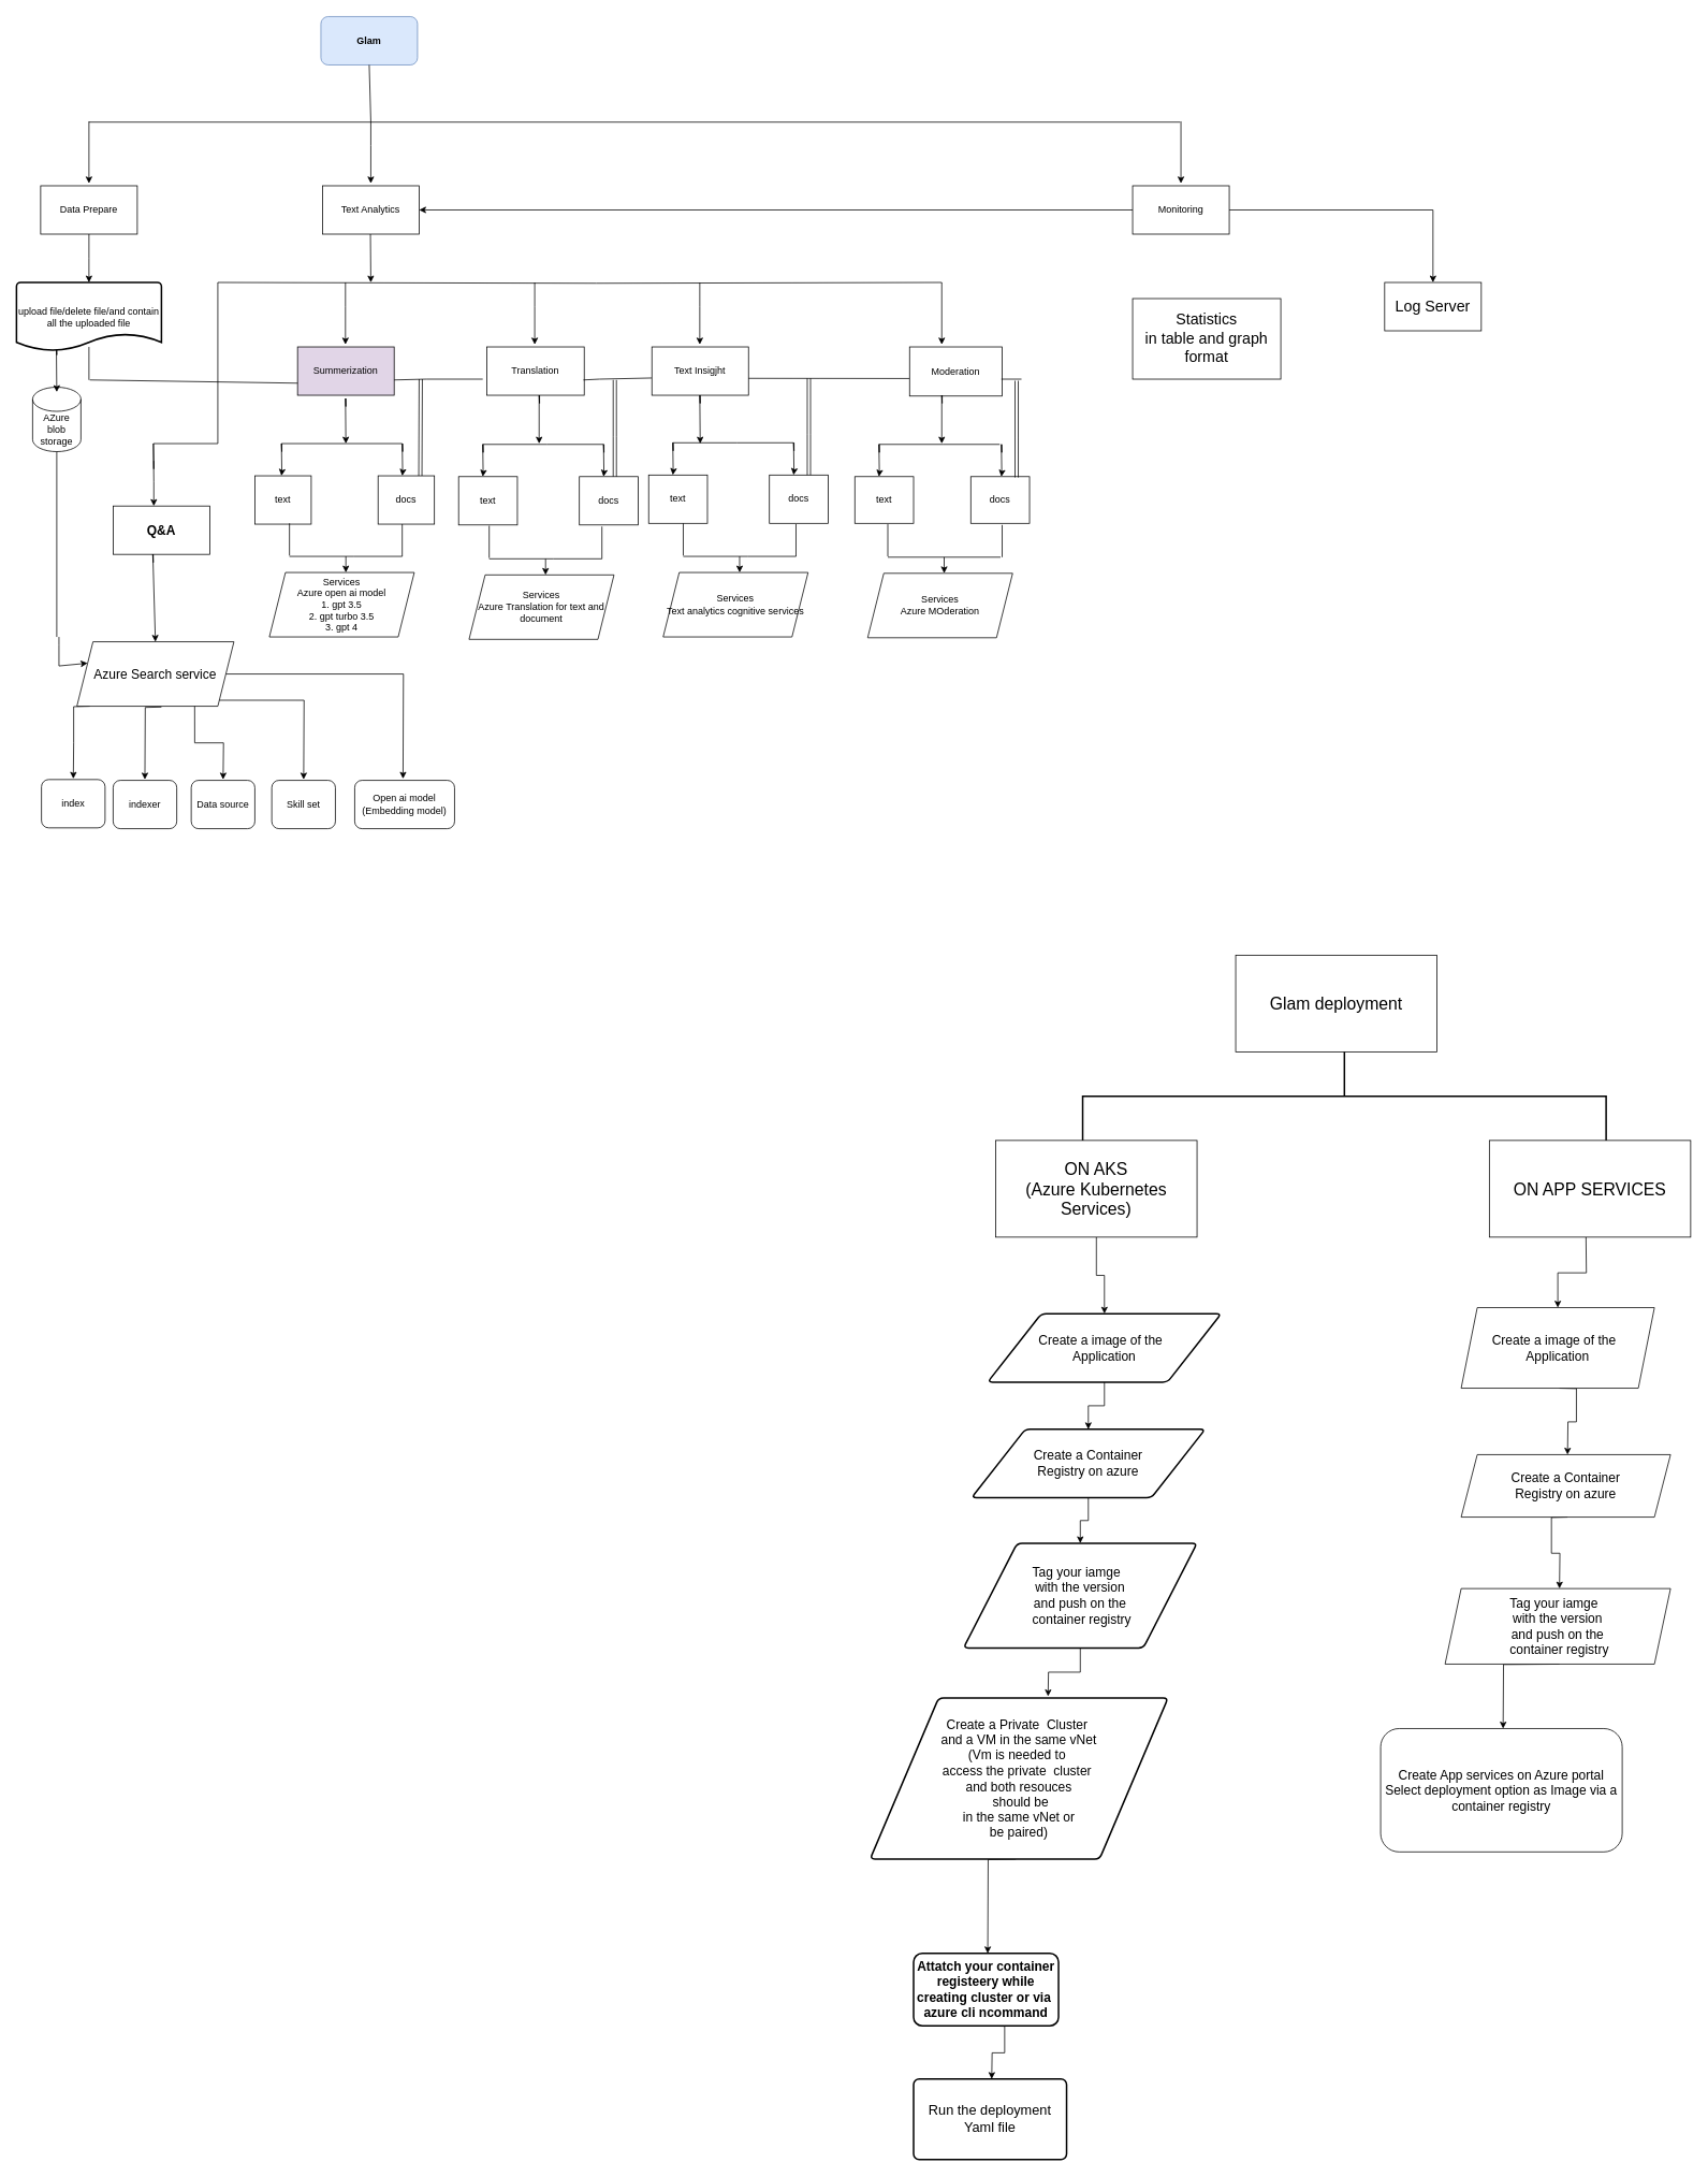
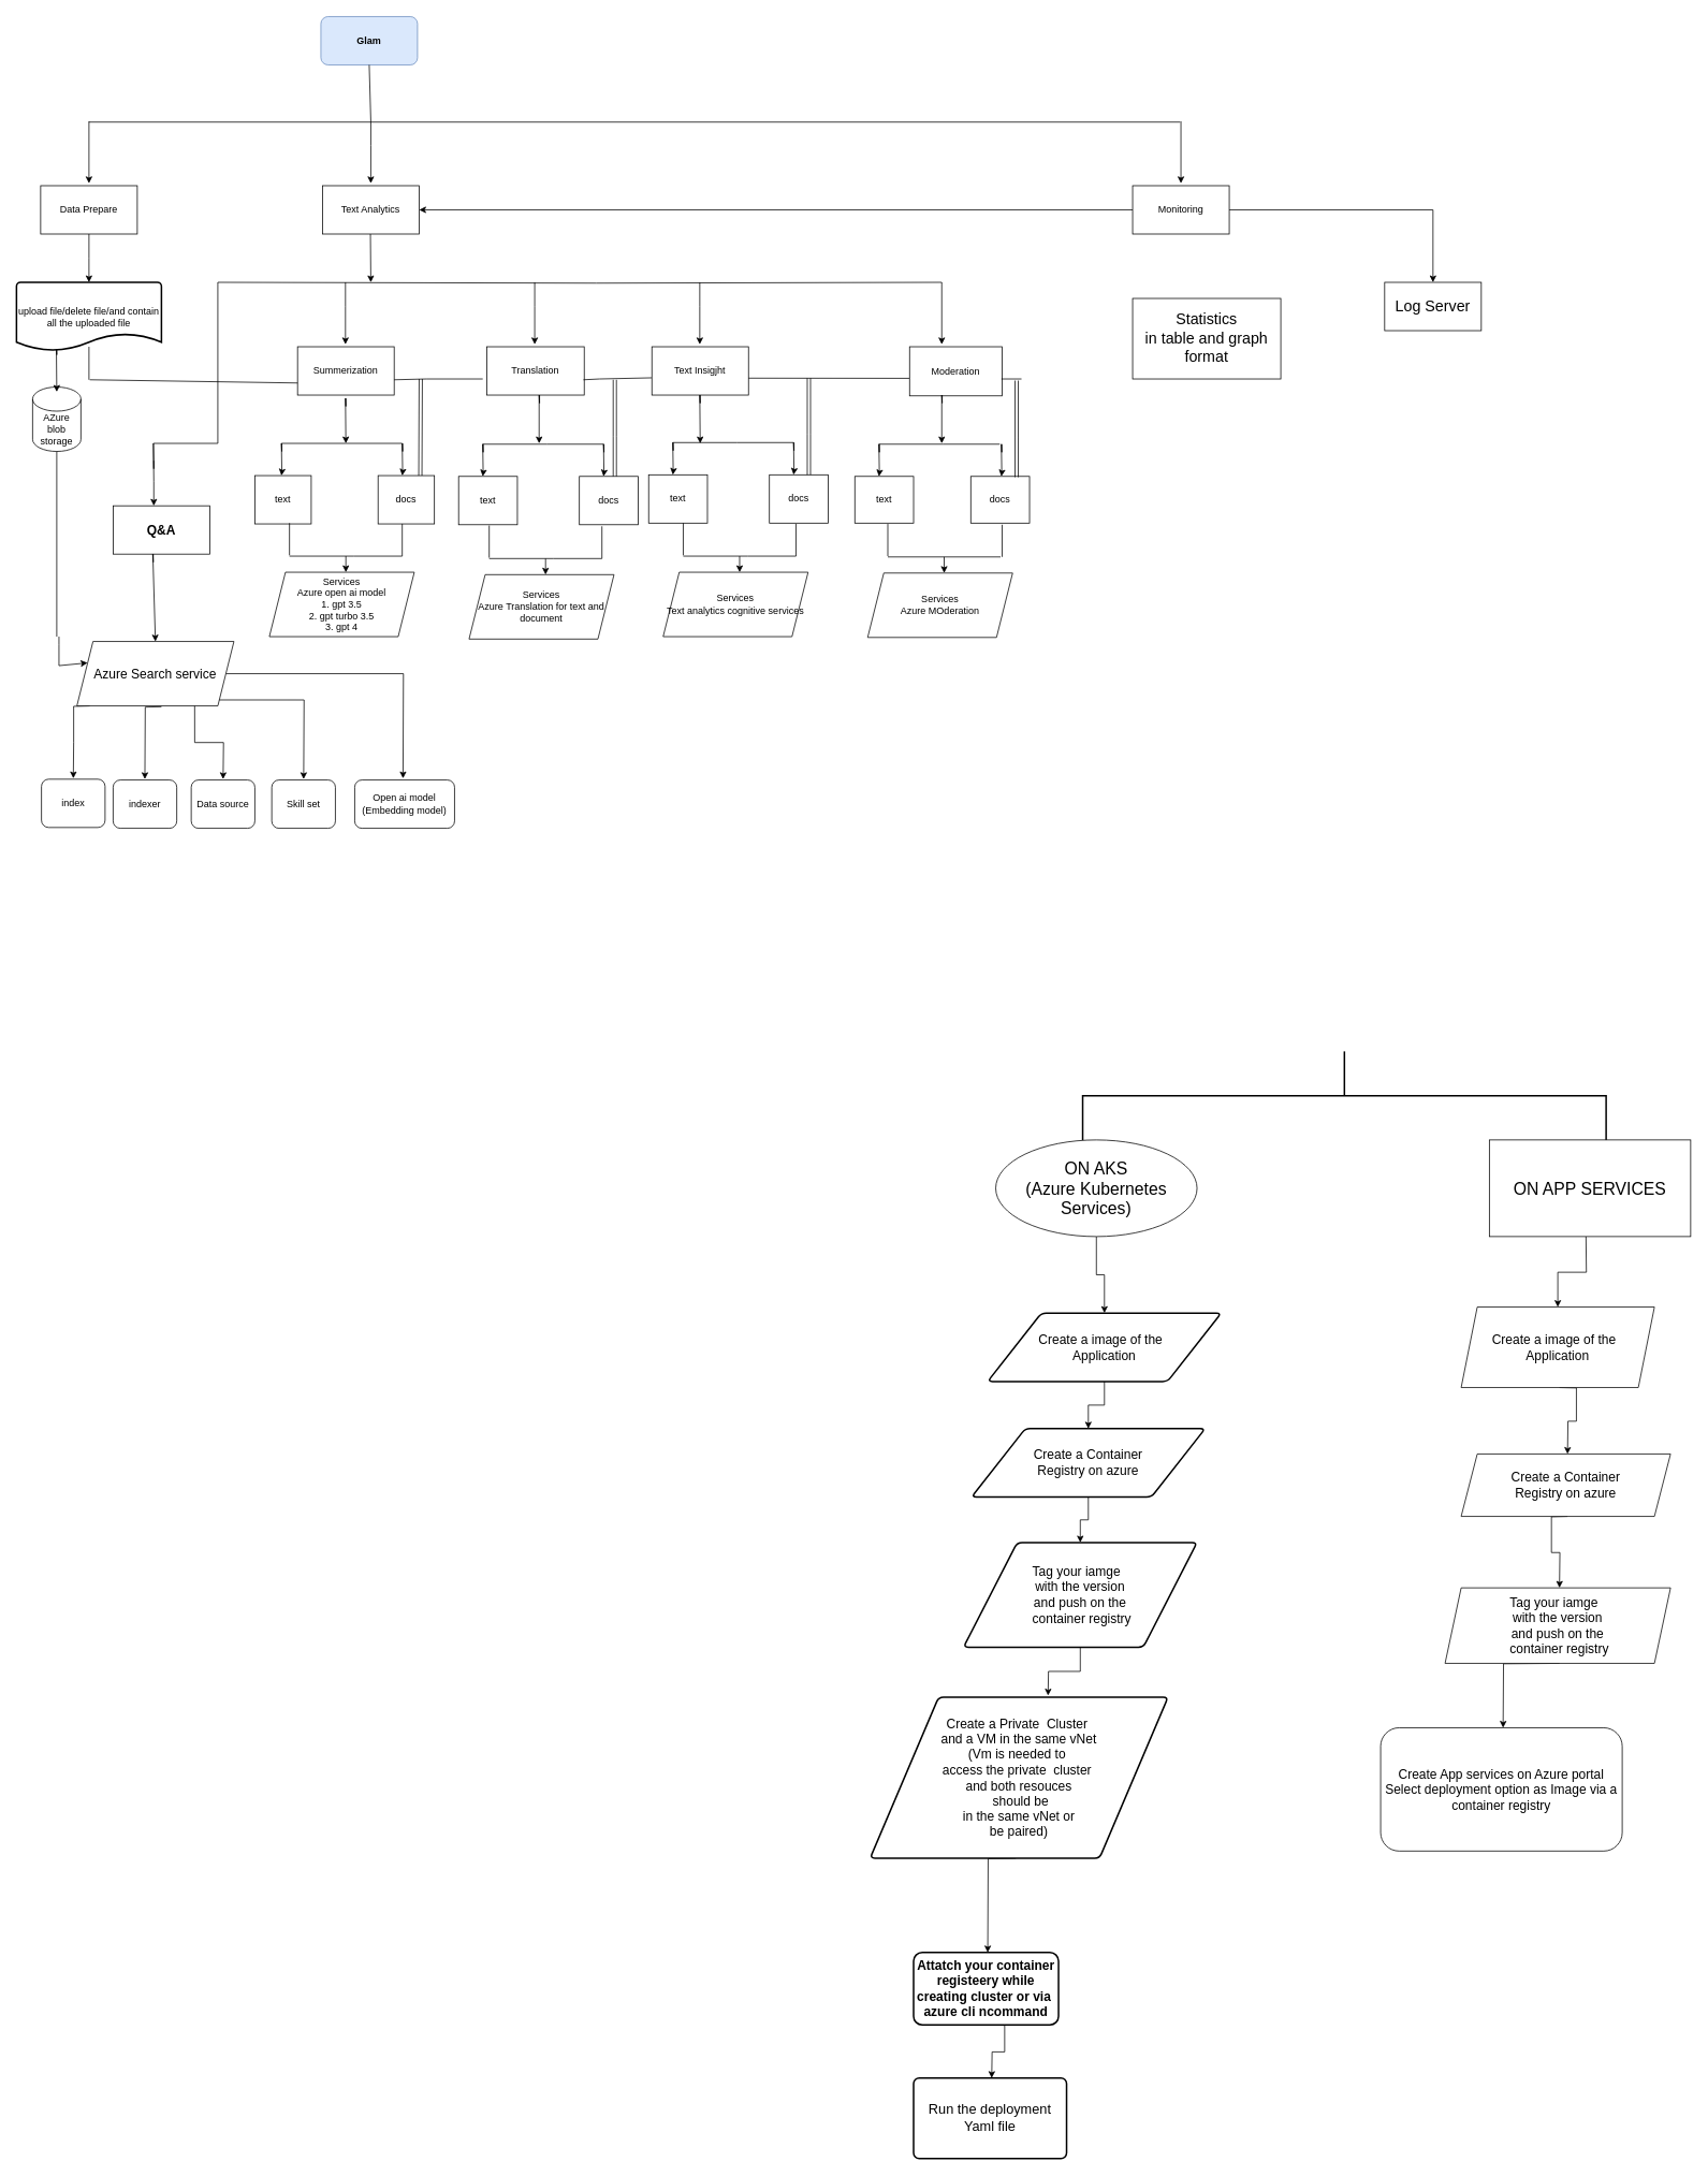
- <mxCell id="15" value="Summerization" style="rounded=0;whiteSpace=wrap;html=1;fillColor=#e1d5e7;" vertex="1" parent="1"><mxGeometry x="369" y="430" width="120" height="60" as="geometry" /></mxCell>
+ <mxCell id="15" value="Summerization" style="rounded=0;whiteSpace=wrap;html=1;" vertex="1" parent="1"><mxGeometry x="369" y="430" width="120" height="60" as="geometry" /></mxCell>
- <mxCell id="99" value="&lt;font style=&quot;font-size: 21px;&quot;&gt;Glam deployment&lt;/font&gt;" style="whiteSpace=wrap;html=1;" vertex="1" parent="1"><mxGeometry x="1534" y="1185" width="250" height="120" as="geometry" /></mxCell>
- <mxCell id="102" value="&lt;span style=&quot;font-size: 21px;&quot;&gt;ON AKS&lt;/span&gt;&lt;div&gt;&lt;span style=&quot;font-size: 21px;&quot;&gt;(Azure Kubernetes Services)&lt;/span&gt;&lt;/div&gt;" style="whiteSpace=wrap;html=1;" vertex="1" parent="1"><mxGeometry x="1236" y="1415" width="250" height="120" as="geometry" /></mxCell>
+ <mxCell id="102" value="&lt;span style=&quot;font-size: 21px;&quot;&gt;ON AKS&lt;/span&gt;&lt;div&gt;&lt;span style=&quot;font-size: 21px;&quot;&gt;(Azure Kubernetes Services)&lt;/span&gt;&lt;/div&gt;" style="ellipse;whiteSpace=wrap;html=1;" vertex="1" parent="1"><mxGeometry x="1236" y="1415" width="250" height="120" as="geometry" /></mxCell>
